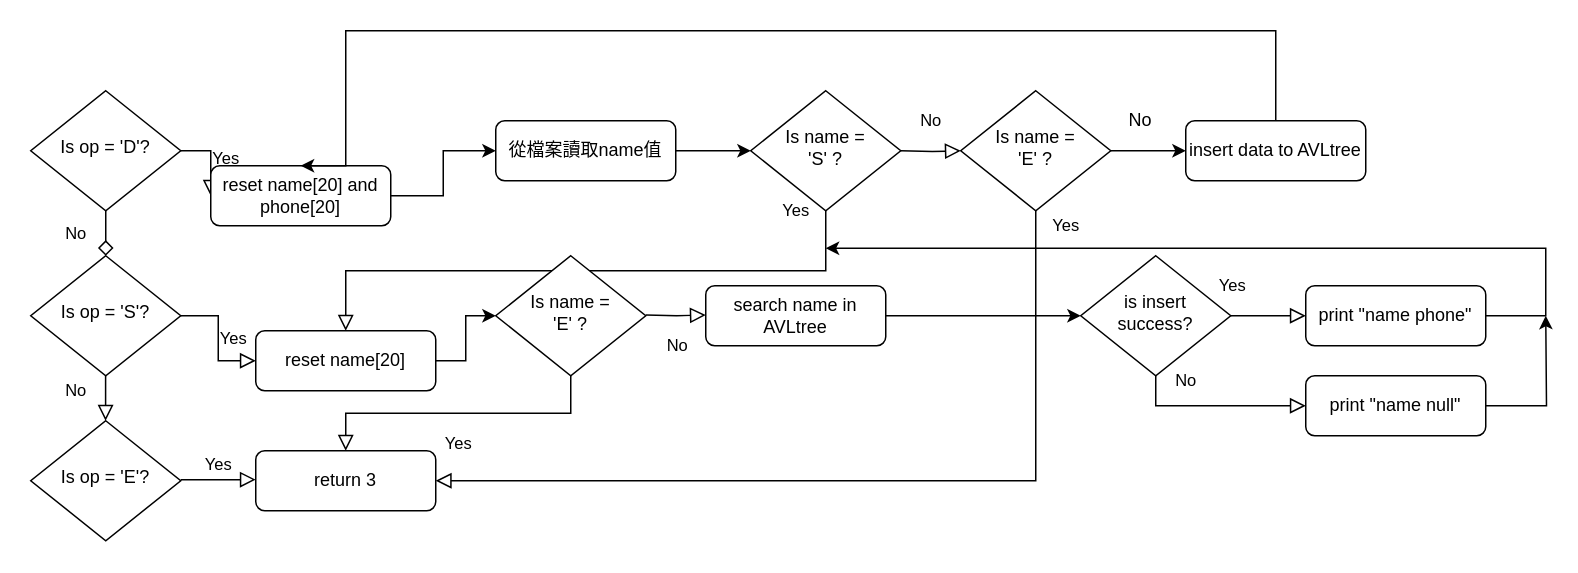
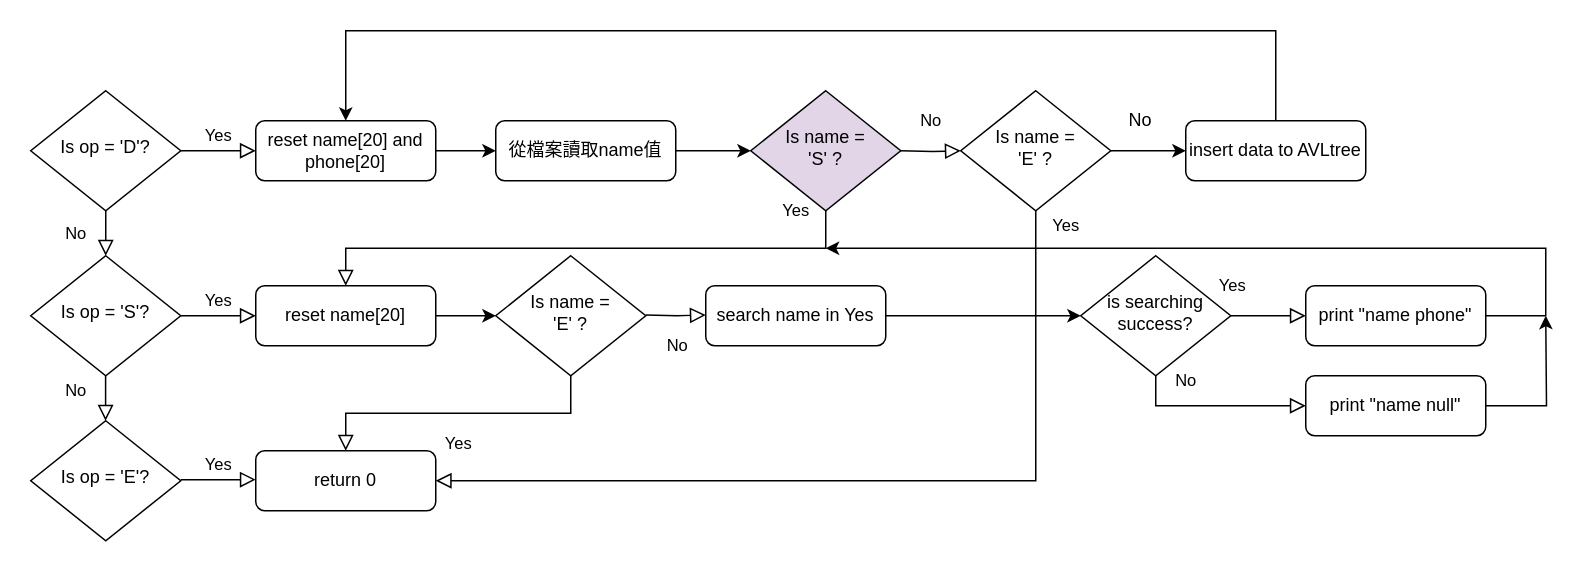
- <mxCell id="21" value="Is name =&lt;br&gt;'S' ?" style="rhombus;whiteSpace=wrap;html=1;shadow=0;fontFamily=Helvetica;fontSize=12;align=center;strokeWidth=1;spacing=6;spacingTop=-4;" vertex="1" parent="1"><mxGeometry x="500" y="60" width="100" height="80" as="geometry" /></mxCell>
+ <mxCell id="21" value="Is name =&lt;br&gt;'S' ?" style="rhombus;whiteSpace=wrap;html=1;shadow=0;fontFamily=Helvetica;fontSize=12;align=center;strokeWidth=1;spacing=6;spacingTop=-4;fillColor=#e1d5e7;" vertex="1" parent="1"><mxGeometry x="500" y="60" width="100" height="80" as="geometry" /></mxCell>
- <mxCell id="6" value="reset name[20] and phone[20]" style="rounded=1;whiteSpace=wrap;html=1;fontSize=12;glass=0;strokeWidth=1;shadow=0;" parent="1" vertex="1"><mxGeometry x="140" y="110" width="120" height="40" as="geometry" /></mxCell>
+ <mxCell id="6" value="reset name[20] and phone[20]" style="rounded=1;whiteSpace=wrap;html=1;fontSize=12;glass=0;strokeWidth=1;shadow=0;" parent="1" vertex="1"><mxGeometry x="170" y="80" width="120" height="40" as="geometry" /></mxCell>
- <mxCell id="2" value="No" style="rounded=0;html=1;jettySize=auto;orthogonalLoop=1;fontSize=11;endArrow=diamond;endFill=0;endSize=8;strokeWidth=1;shadow=0;labelBackgroundColor=none;edgeStyle=orthogonalEdgeStyle;" parent="1" source="4" target="8" edge="1"><mxGeometry y="20" relative="1" as="geometry"><mxPoint as="offset" /></mxGeometry></mxCell>
+ <mxCell id="2" value="No" style="rounded=0;html=1;jettySize=auto;orthogonalLoop=1;fontSize=11;endArrow=block;endFill=0;endSize=8;strokeWidth=1;shadow=0;labelBackgroundColor=none;edgeStyle=orthogonalEdgeStyle;" parent="1" source="4" target="8" edge="1"><mxGeometry y="20" relative="1" as="geometry"><mxPoint as="offset" /></mxGeometry></mxCell>
- <mxCell id="35" value="is insert success?" style="rhombus;whiteSpace=wrap;html=1;shadow=0;fontFamily=Helvetica;fontSize=12;align=center;strokeWidth=1;spacing=6;spacingTop=-4;" vertex="1" parent="1"><mxGeometry x="720" y="170" width="100" height="80" as="geometry" /></mxCell>
+ <mxCell id="35" value="is searching success?" style="rhombus;whiteSpace=wrap;html=1;shadow=0;fontFamily=Helvetica;fontSize=12;align=center;strokeWidth=1;spacing=6;spacingTop=-4;" vertex="1" parent="1"><mxGeometry x="720" y="170" width="100" height="80" as="geometry" /></mxCell>
- <mxCell id="34" value="search name in AVLtree" style="rounded=1;whiteSpace=wrap;html=1;fontSize=12;glass=0;strokeWidth=1;shadow=0;" vertex="1" parent="1"><mxGeometry x="470" y="190" width="120" height="40" as="geometry" /></mxCell>
+ <mxCell id="34" value="search name in Yes" style="rounded=1;whiteSpace=wrap;html=1;fontSize=12;glass=0;strokeWidth=1;shadow=0;" vertex="1" parent="1"><mxGeometry x="470" y="190" width="120" height="40" as="geometry" /></mxCell>
- <mxCell id="10" value="reset name[20]" style="rounded=1;whiteSpace=wrap;html=1;fontSize=12;glass=0;strokeWidth=1;shadow=0;" parent="1" vertex="1"><mxGeometry x="170" y="220" width="120" height="40" as="geometry" /></mxCell>
+ <mxCell id="10" value="reset name[20]" style="rounded=1;whiteSpace=wrap;html=1;fontSize=12;glass=0;strokeWidth=1;shadow=0;" parent="1" vertex="1"><mxGeometry x="170" y="190" width="120" height="40" as="geometry" /></mxCell>
- <mxCell id="14" value="return 3" style="rounded=1;whiteSpace=wrap;html=1;fontSize=12;glass=0;strokeWidth=1;shadow=0;" vertex="1" parent="1"><mxGeometry x="170" y="300" width="120" height="40" as="geometry" /></mxCell>
+ <mxCell id="14" value="return 0" style="rounded=1;whiteSpace=wrap;html=1;fontSize=12;glass=0;strokeWidth=1;shadow=0;" vertex="1" parent="1"><mxGeometry x="170" y="300" width="120" height="40" as="geometry" /></mxCell>
